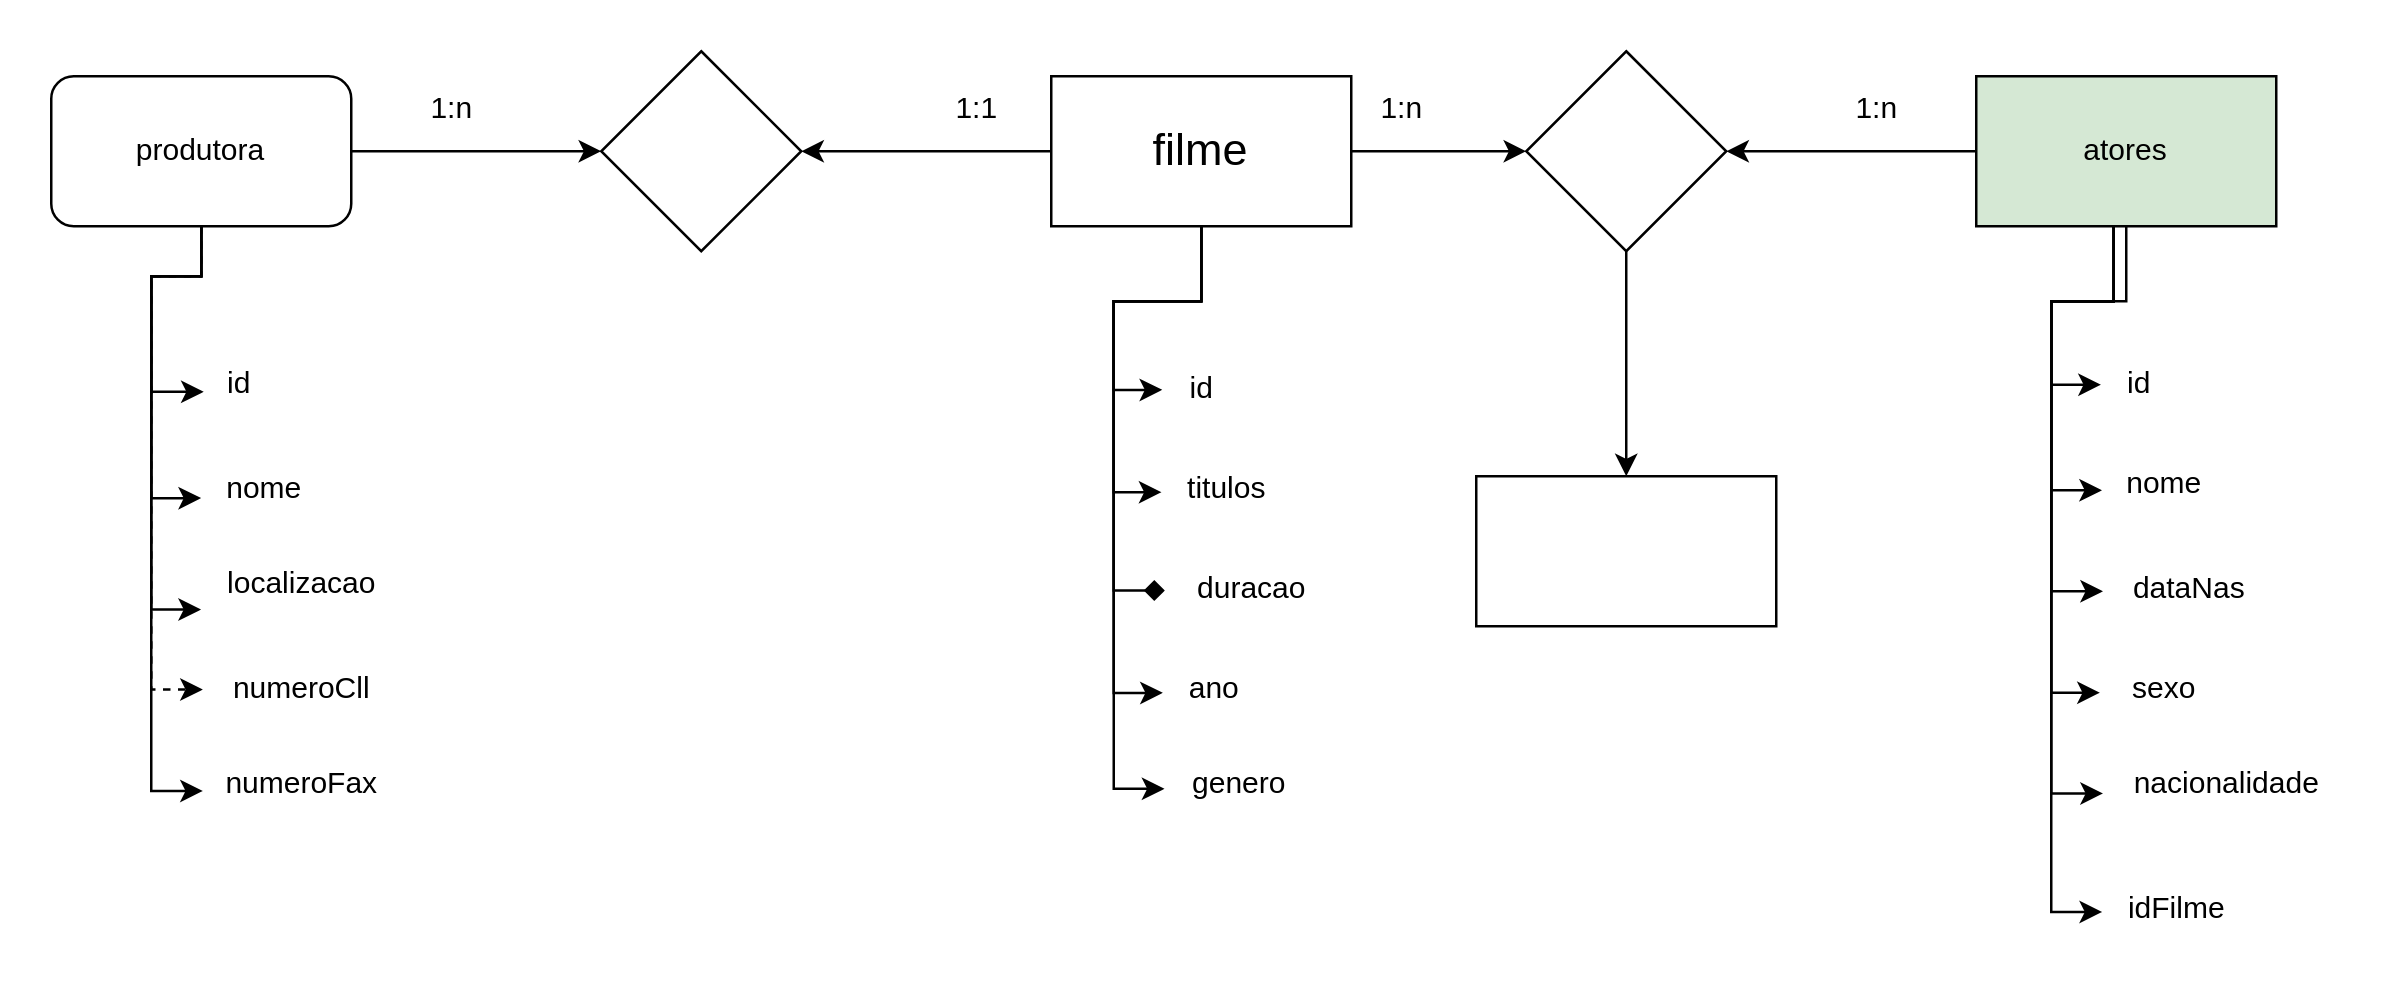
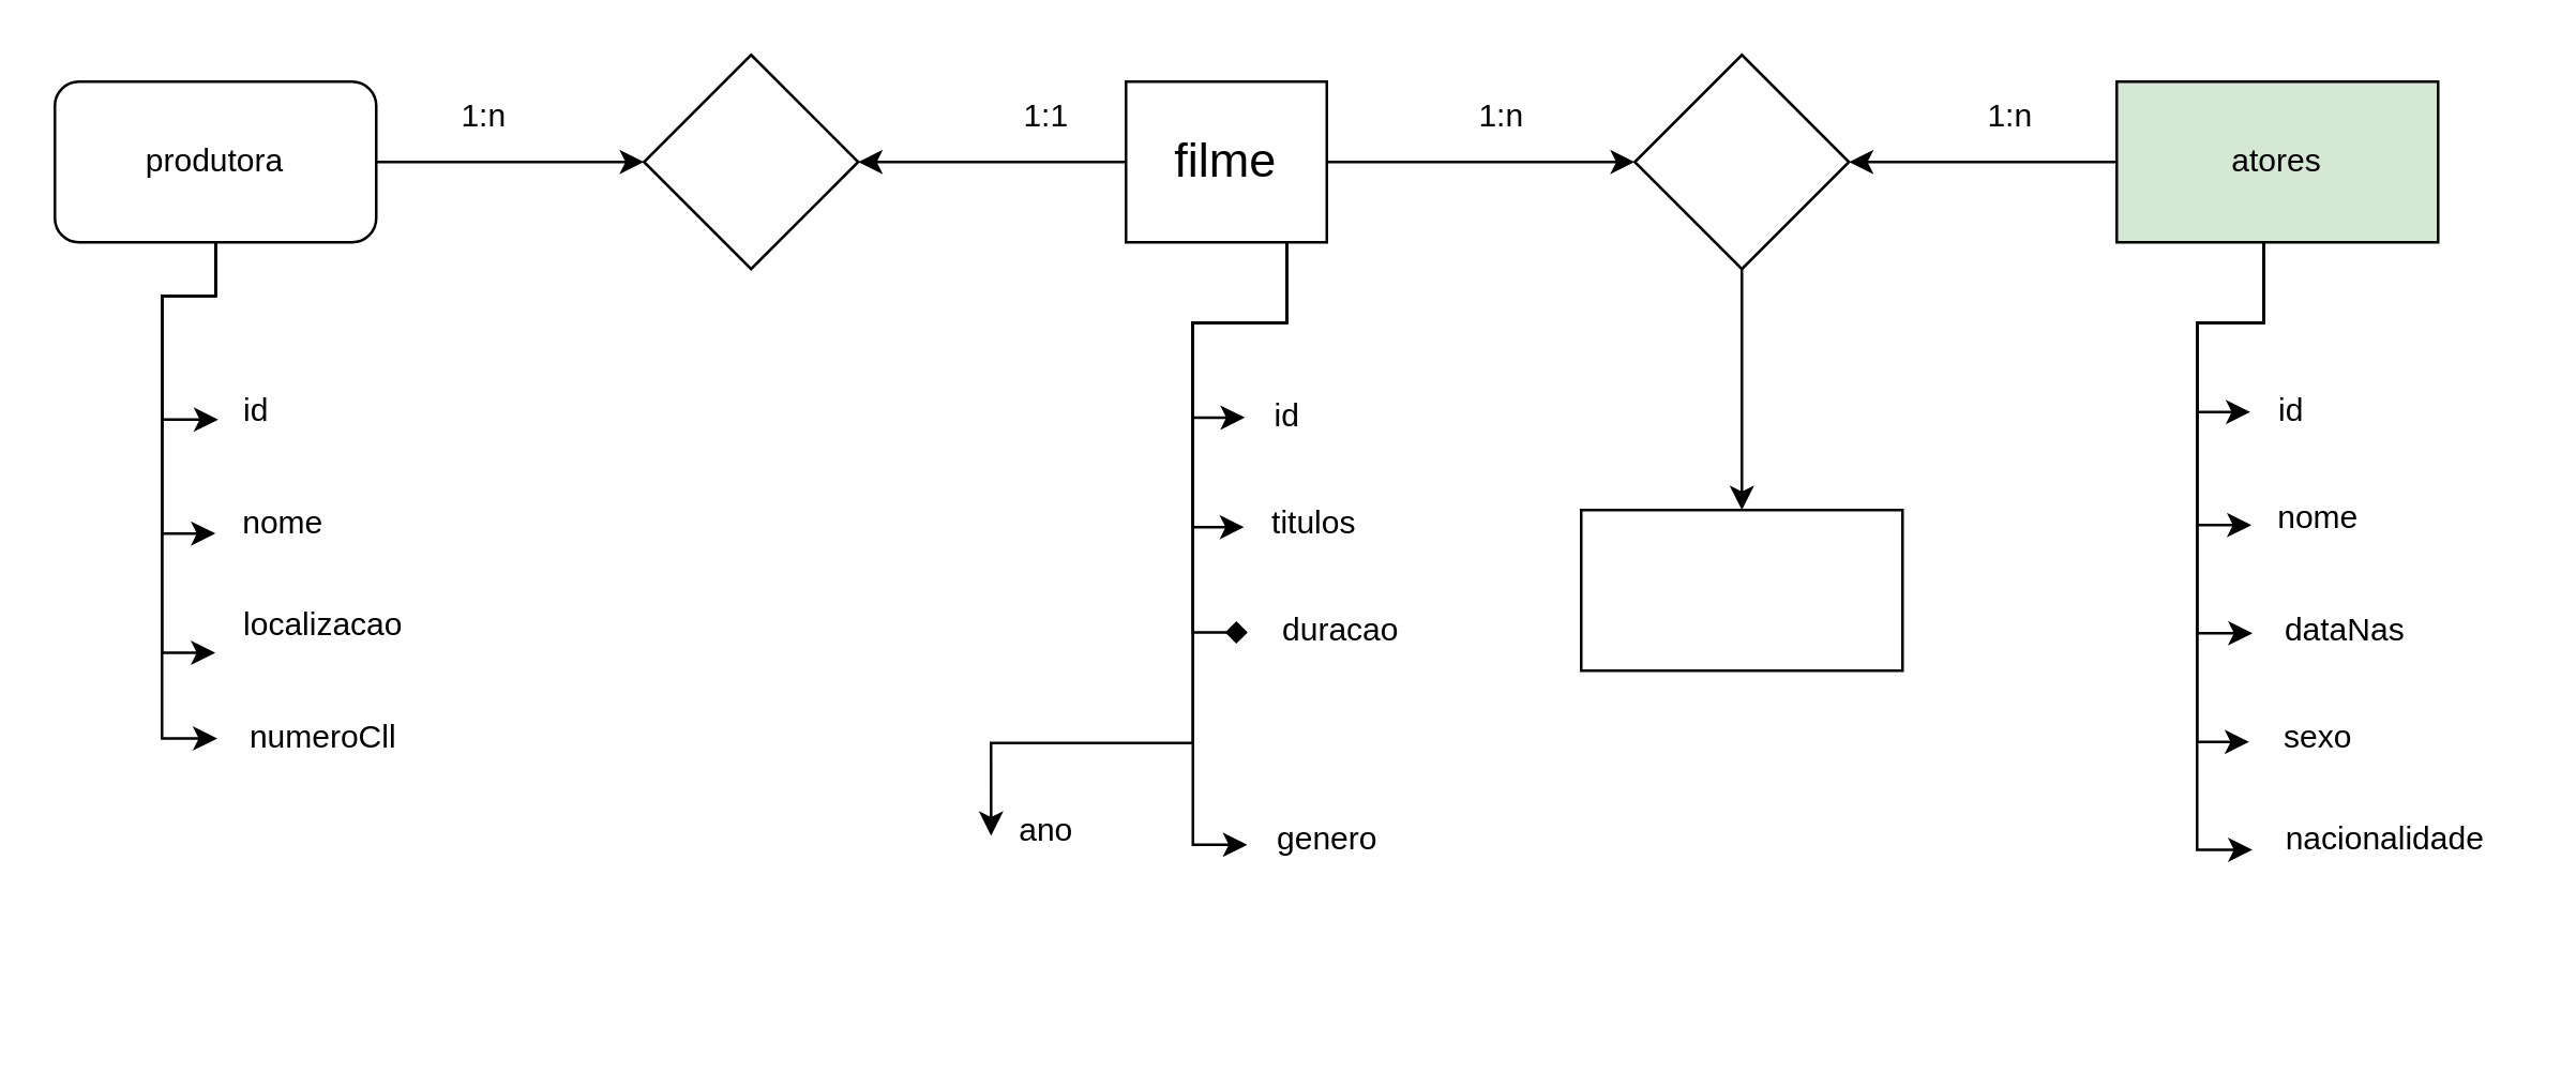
- <mxCell id="4" value="&lt;font style=&quot;font-size: 18px;&quot;&gt;filme&lt;/font&gt;" style="whiteSpace=wrap;html=1;" vertex="1" parent="1"><mxGeometry x="420" y="30" width="120" height="60" as="geometry" /></mxCell>
+ <mxCell id="4" value="&lt;font style=&quot;font-size: 18px;&quot;&gt;filme&lt;/font&gt;" style="whiteSpace=wrap;html=1;" vertex="1" parent="1"><mxGeometry x="420" y="30" width="75" height="60" as="geometry" /></mxCell>
- <mxCell id="8" value="ano" style="text;html=1;align=center;verticalAlign=middle;resizable=0;points=[];autosize=1;strokeColor=none;fillColor=none;" vertex="1" parent="1"><mxGeometry x="465" y="260" width="40" height="30" as="geometry" /></mxCell>
+ <mxCell id="8" value="ano" style="text;html=1;align=center;verticalAlign=middle;resizable=0;points=[];autosize=1;strokeColor=none;fillColor=none;" vertex="1" parent="1"><mxGeometry x="370" y="295" width="40" height="30" as="geometry" /></mxCell>
- <mxCell id="37" style="edgeStyle=orthogonalEdgeStyle;rounded=0;orthogonalLoop=1;jettySize=auto;html=1;entryX=0.008;entryY=0.511;entryDx=0;entryDy=0;entryPerimeter=0;dashed=1;" edge="1" parent="1" source="18" target="22"><mxGeometry relative="1" as="geometry"><Array as="points"><mxPoint x="80" y="110" /><mxPoint x="60" y="110" /><mxPoint x="60" y="275" /></Array></mxGeometry></mxCell>
+ <mxCell id="37" style="edgeStyle=orthogonalEdgeStyle;rounded=0;orthogonalLoop=1;jettySize=auto;html=1;entryX=0.008;entryY=0.511;entryDx=0;entryDy=0;entryPerimeter=0;" edge="1" parent="1" source="18" target="22"><mxGeometry relative="1" as="geometry"><Array as="points"><mxPoint x="80" y="110" /><mxPoint x="60" y="110" /><mxPoint x="60" y="275" /></Array></mxGeometry></mxCell>
- <mxCell id="38" style="edgeStyle=orthogonalEdgeStyle;rounded=0;orthogonalLoop=1;jettySize=auto;html=1;entryX=0.008;entryY=0.596;entryDx=0;entryDy=0;entryPerimeter=0;" edge="1" parent="1" source="18" target="23"><mxGeometry relative="1" as="geometry"><Array as="points"><mxPoint x="80" y="110" /><mxPoint x="60" y="110" /><mxPoint x="60" y="316" /></Array></mxGeometry></mxCell>
- <mxCell id="23" value="numeroFax" style="text;html=1;align=center;verticalAlign=middle;resizable=0;points=[];autosize=1;strokeColor=none;fillColor=none;" vertex="1" parent="1"><mxGeometry x="80" y="298" width="80" height="30" as="geometry" /></mxCell>
- <mxCell id="48" style="edgeStyle=orthogonalEdgeStyle;rounded=0;orthogonalLoop=1;jettySize=auto;html=1;entryX=0.006;entryY=0.543;entryDx=0;entryDy=0;entryPerimeter=0;" edge="1" parent="1" source="11" target="47"><mxGeometry relative="1" as="geometry"><Array as="points"><mxPoint x="850" y="120" /><mxPoint x="820" y="120" /><mxPoint x="820" y="364" /></Array></mxGeometry></mxCell>
- <mxCell id="47" value="idFilme" style="text;html=1;align=center;verticalAlign=middle;resizable=0;points=[];autosize=1;strokeColor=none;fillColor=none;" vertex="1" parent="1"><mxGeometry x="840" y="348" width="60" height="30" as="geometry" /></mxCell>
